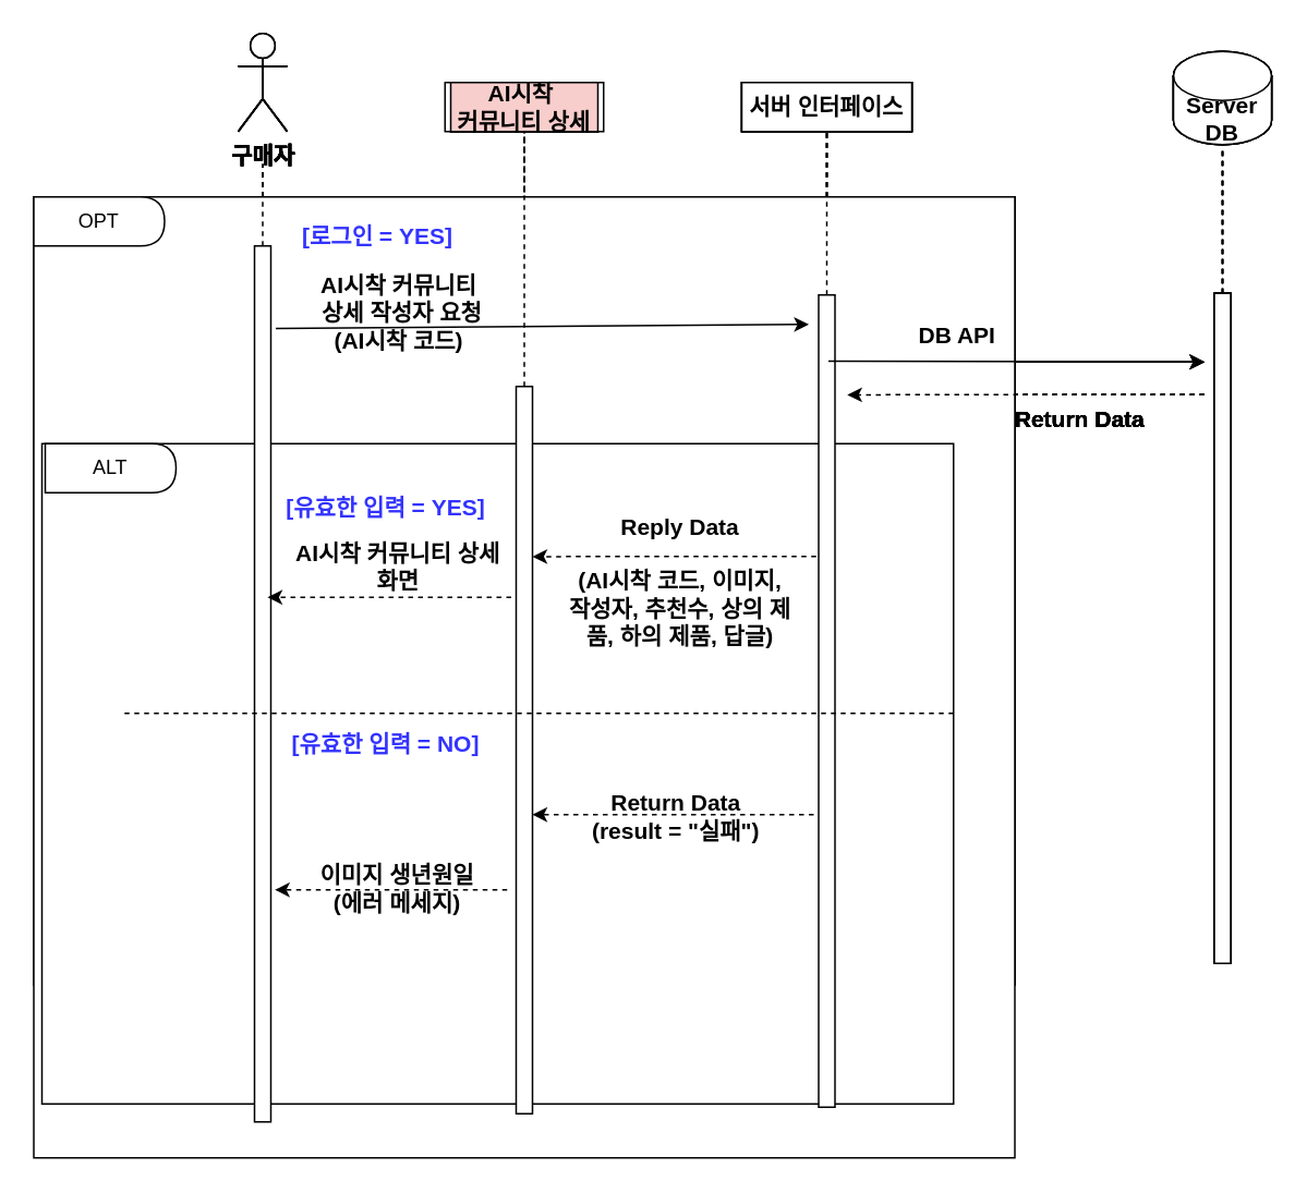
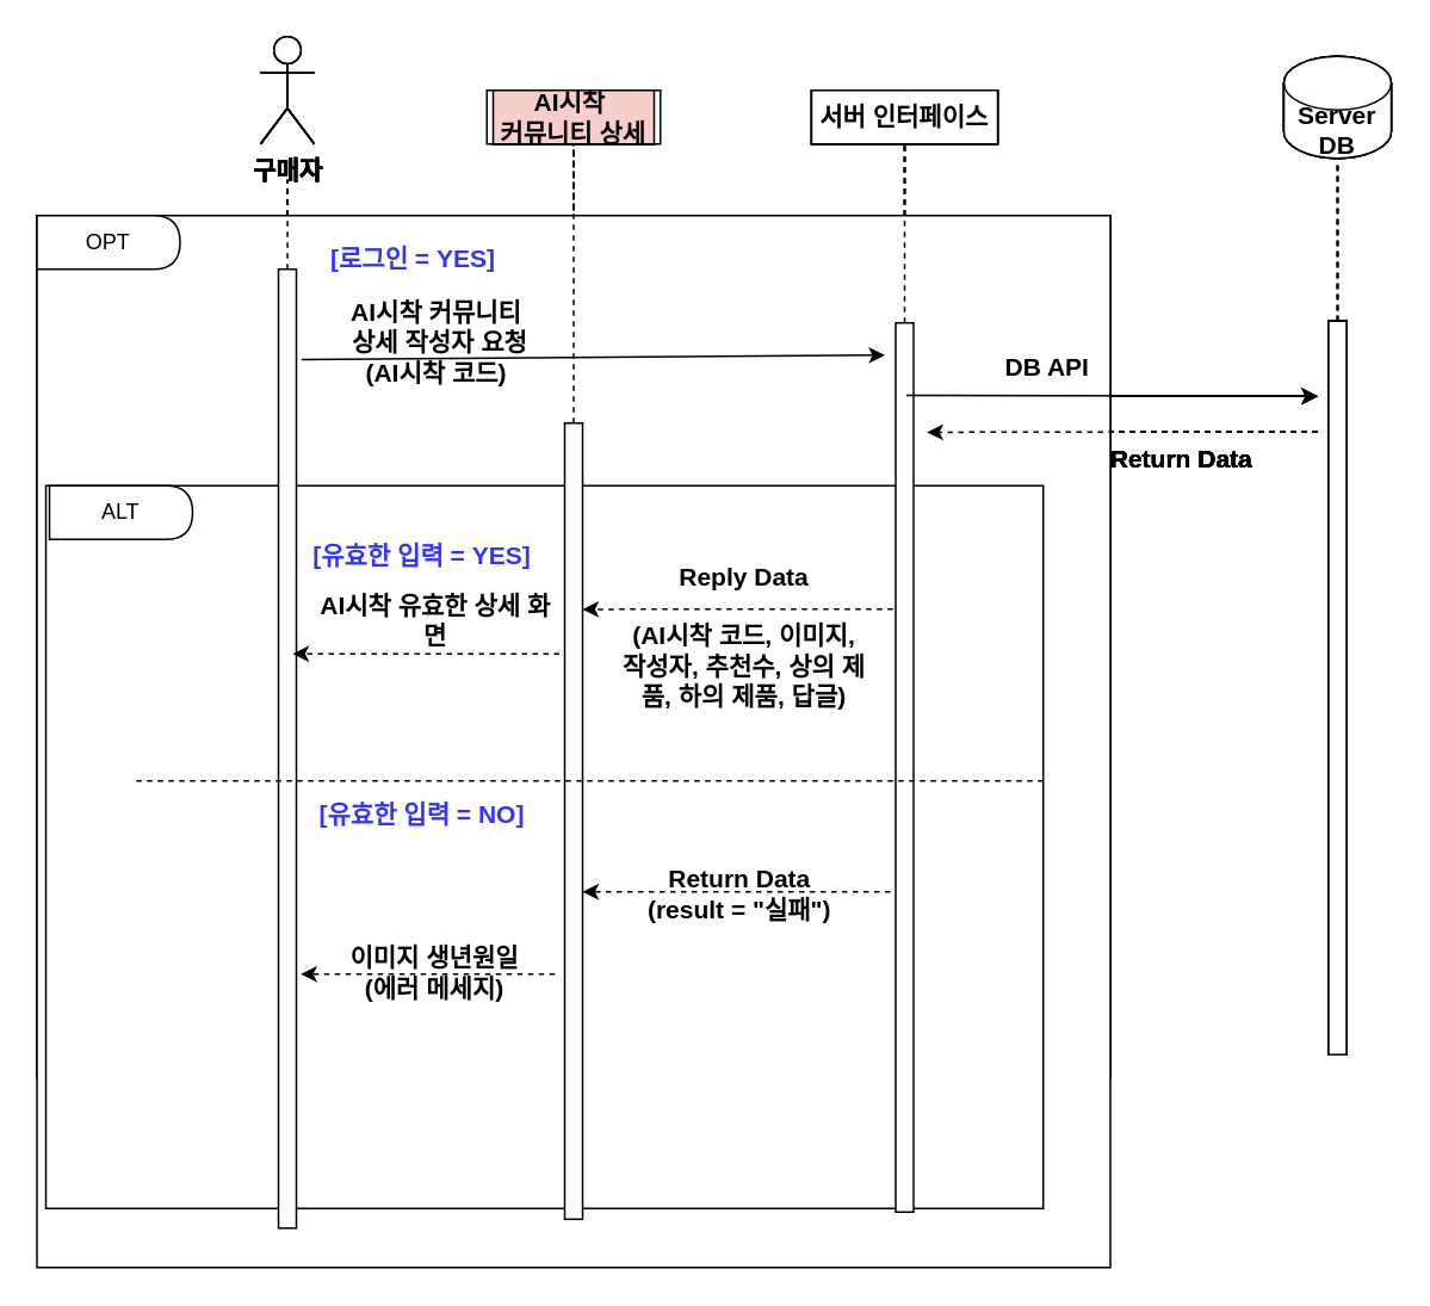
- <mxCell id="166" value="&lt;b&gt;&lt;font style=&quot;font-size: 14px;&quot;&gt;AI시착 커뮤니티 상세 화면&lt;/font&gt;&lt;/b&gt;" style="text;html=1;align=center;verticalAlign=middle;whiteSpace=wrap;rounded=0;" vertex="1" parent="1"><mxGeometry x="175" y="331" width="136" height="30" as="geometry" /></mxCell>
+ <mxCell id="166" value="&lt;b&gt;&lt;font style=&quot;font-size: 14px;&quot;&gt;AI시착 유효한 상세 화면&lt;/font&gt;&lt;/b&gt;" style="text;html=1;align=center;verticalAlign=middle;whiteSpace=wrap;rounded=0;" vertex="1" parent="1"><mxGeometry x="175" y="331" width="136" height="30" as="geometry" /></mxCell>
